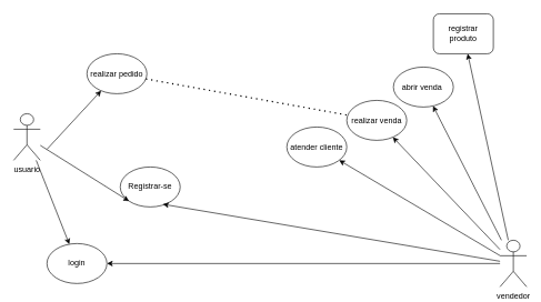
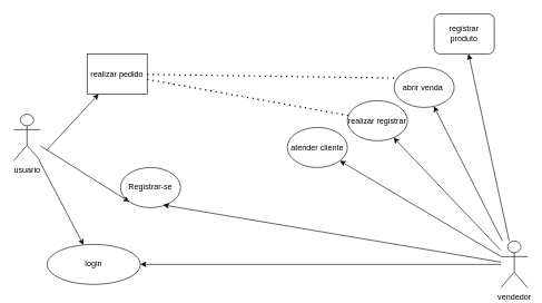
- <mxCell id="12" value=" realizar pedido" style="ellipse;whiteSpace=wrap;html=1;" parent="1" vertex="1"><mxGeometry x="130" y="80" width="90" height="60" as="geometry" /></mxCell>
+ <mxCell id="12" value=" realizar pedido" style="whiteSpace=wrap;html=1;rounded=0;" parent="1" vertex="1"><mxGeometry x="130" y="80" width="90" height="60" as="geometry" /></mxCell>
+ <mxCell id="19" value="" style="endArrow=none;dashed=1;html=1;dashPattern=1 3;strokeWidth=2;rounded=0;entryX=0.015;entryY=0.268;entryDx=0;entryDy=0;entryPerimeter=0;" parent="1" source="12" target="16" edge="1"><mxGeometry width="50" height="50" relative="1" as="geometry"><mxPoint x="380" y="260" as="sourcePoint" /><mxPoint x="430" y="210" as="targetPoint" /><Array as="points" /></mxGeometry></mxCell>
- <mxCell id="14" value=" realizar venda" style="ellipse;whiteSpace=wrap;html=1;" parent="1" vertex="1"><mxGeometry x="520" y="150" width="90" height="60" as="geometry" /></mxCell>
+ <mxCell id="14" value=" realizar registrar" style="ellipse;whiteSpace=wrap;html=1;" parent="1" vertex="1"><mxGeometry x="520" y="150" width="90" height="60" as="geometry" /></mxCell>
- <mxCell id="5" value=" login " style="ellipse;whiteSpace=wrap;html=1;" parent="1" vertex="1"><mxGeometry x="70" y="365" width="90" height="60" as="geometry" /></mxCell>
+ <mxCell id="5" value=" login " style="ellipse;whiteSpace=wrap;html=1;" parent="1" vertex="1"><mxGeometry x="70" y="365" width="140" height="60" as="geometry" /></mxCell>
